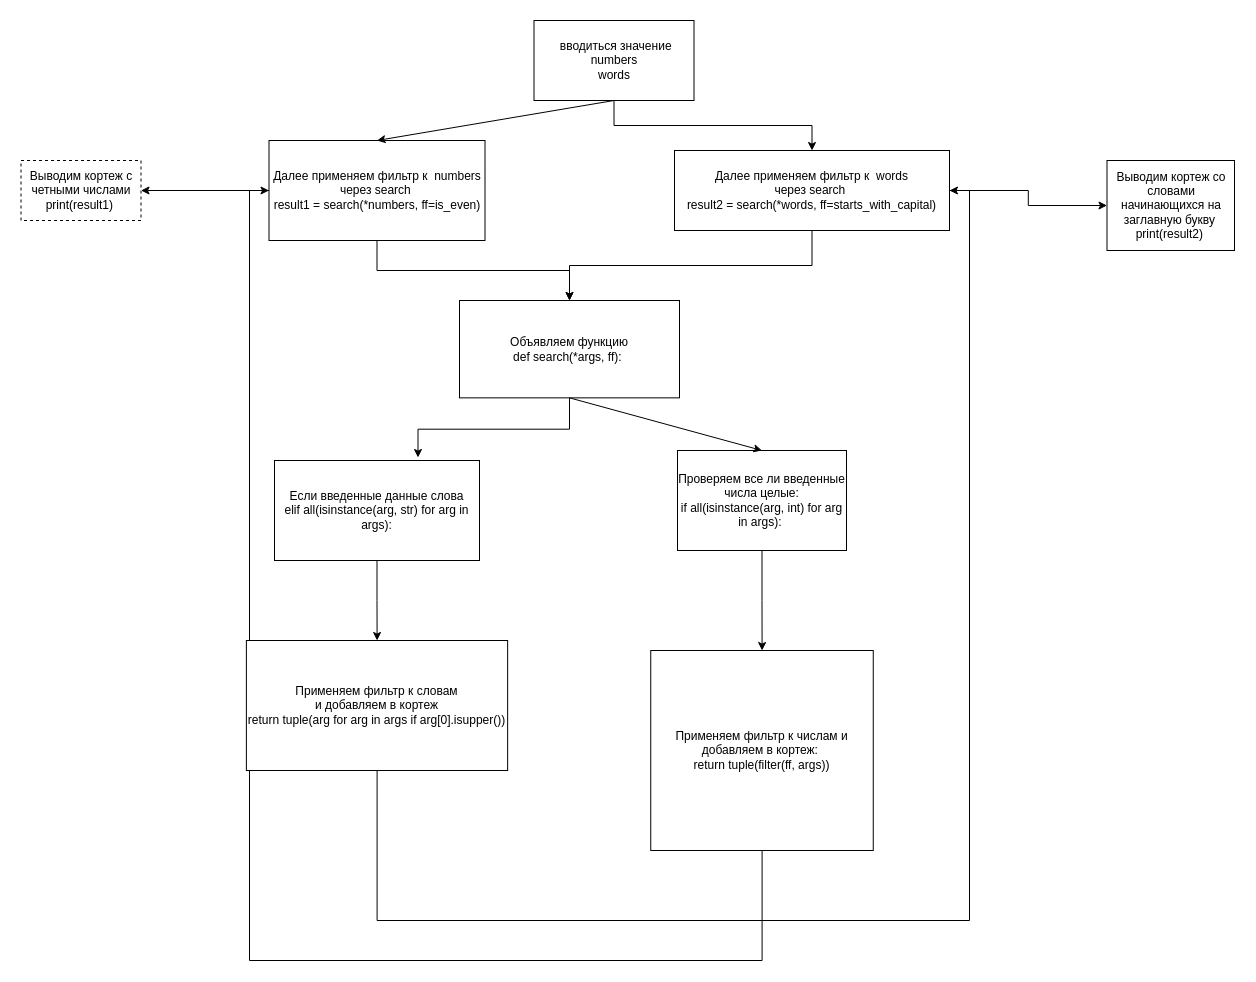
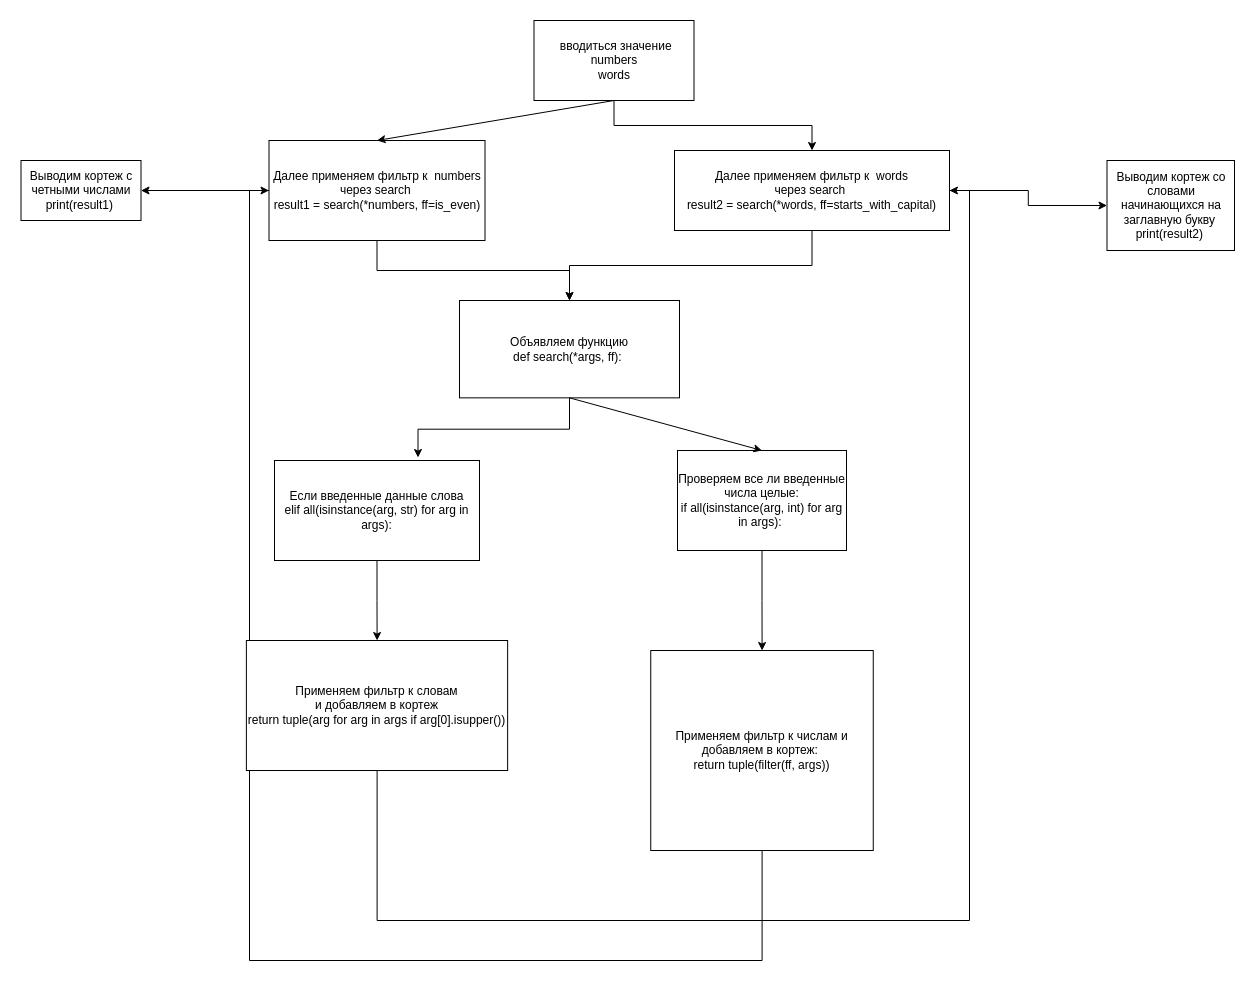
- <mxCell id="22" value="Выводим кортеж с четными числами&lt;div&gt;print(result1)&amp;nbsp;&lt;/div&gt;" style="whiteSpace=wrap;html=1;rounded=0;dashed=1;" vertex="1" parent="1"><mxGeometry x="20.5" y="160" width="120" height="60" as="geometry" /></mxCell>
+ <mxCell id="22" value="Выводим кортеж с четными числами&lt;div&gt;print(result1)&amp;nbsp;&lt;/div&gt;" style="whiteSpace=wrap;html=1;rounded=0;" vertex="1" parent="1"><mxGeometry x="20.5" y="160" width="120" height="60" as="geometry" /></mxCell>
